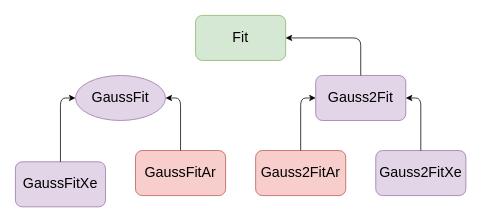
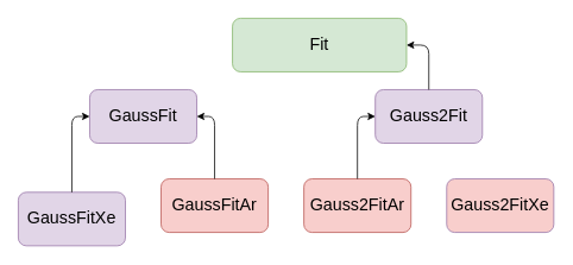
- <mxCell id="5" value="Fit" style="rounded=1;whiteSpace=wrap;html=1;fontSize=19;fillColor=#d5e8d4;strokeColor=#82b366;" vertex="1" parent="1"><mxGeometry x="260" y="20" width="120" height="60" as="geometry" /></mxCell>
+ <mxCell id="5" value="Fit" style="rounded=1;whiteSpace=wrap;html=1;fontSize=19;fillColor=#d5e8d4;strokeColor=#82b366;" vertex="1" parent="1"><mxGeometry x="260" y="20" width="195" height="60" as="geometry" /></mxCell>
- <mxCell id="4" value="GaussFit" style="ellipse;whiteSpace=wrap;html=1;fontSize=19;fillColor=#e1d5e7;strokeColor=#9673a6;" vertex="1" parent="1"><mxGeometry x="100" y="100" width="120" height="60" as="geometry" /></mxCell>
+ <mxCell id="4" value="GaussFit" style="rounded=1;whiteSpace=wrap;html=1;fontSize=19;fillColor=#e1d5e7;strokeColor=#9673a6;" vertex="1" parent="1"><mxGeometry x="100" y="100" width="120" height="60" as="geometry" /></mxCell>
- <mxCell id="9" value="" style="endArrow=classic;html=1;fontSize=19;" edge="1" parent="1" source="6" target="3"><mxGeometry width="50" height="50" relative="1" as="geometry"><mxPoint x="300" y="300" as="sourcePoint" /><mxPoint x="350" y="250" as="targetPoint" /><Array as="points"><mxPoint x="560" y="130" /></Array></mxGeometry></mxCell>
- <mxCell id="6" value="Gauss2FitXe" style="rounded=1;whiteSpace=wrap;html=1;fontSize=19;fillColor=#e1d5e7;strokeColor=#9673a6;" vertex="1" parent="1"><mxGeometry x="500" y="200" width="120" height="60" as="geometry" /></mxCell>
+ <mxCell id="6" value="Gauss2FitXe" style="rounded=1;whiteSpace=wrap;html=1;fontSize=19;fillColor=#f8cecc;strokeColor=#9673a6;" vertex="1" parent="1"><mxGeometry x="500" y="200" width="120" height="60" as="geometry" /></mxCell>
